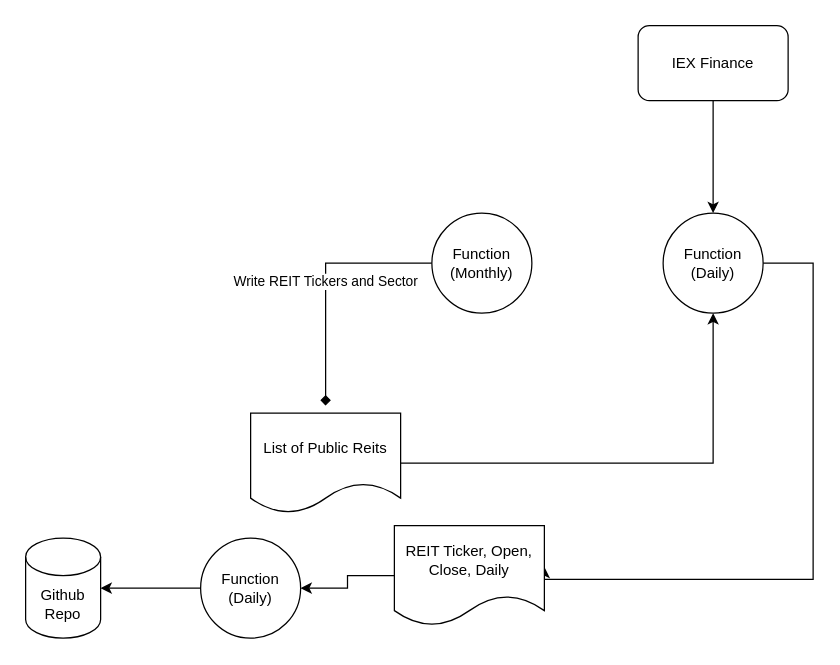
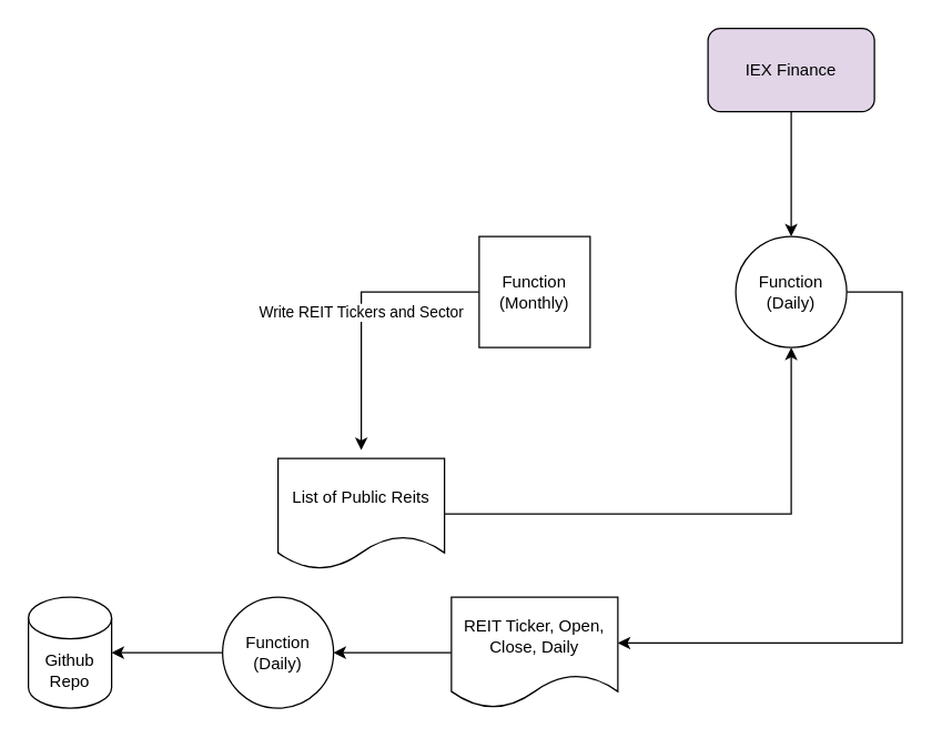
- <mxCell id="6" value="IEX Finance" style="rounded=1;whiteSpace=wrap;html=1;" vertex="1" parent="1"><mxGeometry x="510" y="20" width="120" height="60" as="geometry" /></mxCell>
+ <mxCell id="6" value="IEX Finance" style="rounded=1;whiteSpace=wrap;html=1;fillColor=#e1d5e7;" vertex="1" parent="1"><mxGeometry x="510" y="20" width="120" height="60" as="geometry" /></mxCell>
- <mxCell id="8" value="Function&lt;br&gt;(Monthly)" style="ellipse;whiteSpace=wrap;html=1;aspect=fixed;" vertex="1" parent="1"><mxGeometry x="345" y="170" width="80" height="80" as="geometry" /></mxCell>
+ <mxCell id="8" value="Function&lt;br&gt;(Monthly)" style="whiteSpace=wrap;html=1;aspect=fixed;rounded=0;" vertex="1" parent="1"><mxGeometry x="345" y="170" width="80" height="80" as="geometry" /></mxCell>
- <mxCell id="7" value="Write REIT Tickers and Sector" style="edgeStyle=orthogonalEdgeStyle;rounded=0;orthogonalLoop=1;jettySize=auto;html=1;entryX=0.5;entryY=-0.075;entryDx=0;entryDy=0;entryPerimeter=0;startArrow=none;startFill=0;endArrow=diamond;endFill=1;" edge="1" parent="1" source="8" target="4"><mxGeometry relative="1" as="geometry" /></mxCell>
+ <mxCell id="7" value="Write REIT Tickers and Sector" style="edgeStyle=orthogonalEdgeStyle;rounded=0;orthogonalLoop=1;jettySize=auto;html=1;entryX=0.5;entryY=-0.075;entryDx=0;entryDy=0;entryPerimeter=0;startArrow=none;startFill=0;endArrow=classic;endFill=1;" edge="1" parent="1" source="8" target="4"><mxGeometry relative="1" as="geometry" /></mxCell>
- <mxCell id="12" value="REIT Ticker, Open, Close, Daily" style="shape=document;whiteSpace=wrap;html=1;boundedLbl=1;" vertex="1" parent="1"><mxGeometry x="315" y="420" width="120" height="80" as="geometry" /></mxCell>
+ <mxCell id="12" value="REIT Ticker, Open, Close, Daily" style="shape=document;whiteSpace=wrap;html=1;boundedLbl=1;" vertex="1" parent="1"><mxGeometry x="325" y="430" width="120" height="80" as="geometry" /></mxCell>
